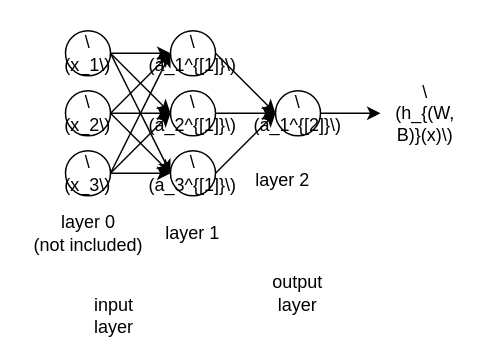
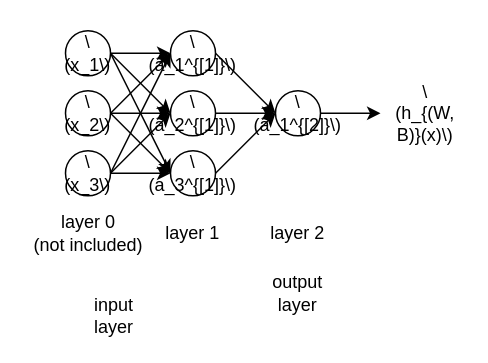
- <mxCell id="25" value="layer 2" style="text;html=1;strokeColor=none;fillColor=none;align=center;verticalAlign=middle;whiteSpace=wrap;rounded=0;" parent="1" vertex="1"><mxGeometry x="168" y="110" width="40" height="20" as="geometry" /></mxCell>
+ <mxCell id="25" value="layer 2" style="text;html=1;strokeColor=none;fillColor=none;align=center;verticalAlign=middle;whiteSpace=wrap;rounded=0;" parent="1" vertex="1"><mxGeometry x="178" y="145" width="40" height="20" as="geometry" /></mxCell>
